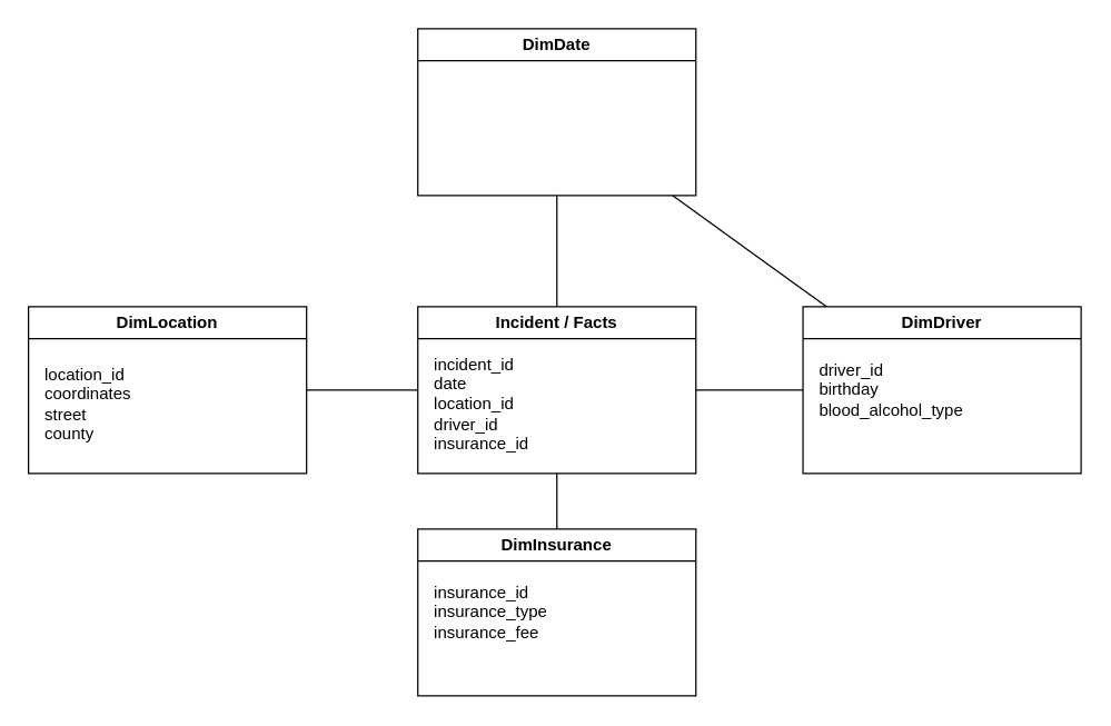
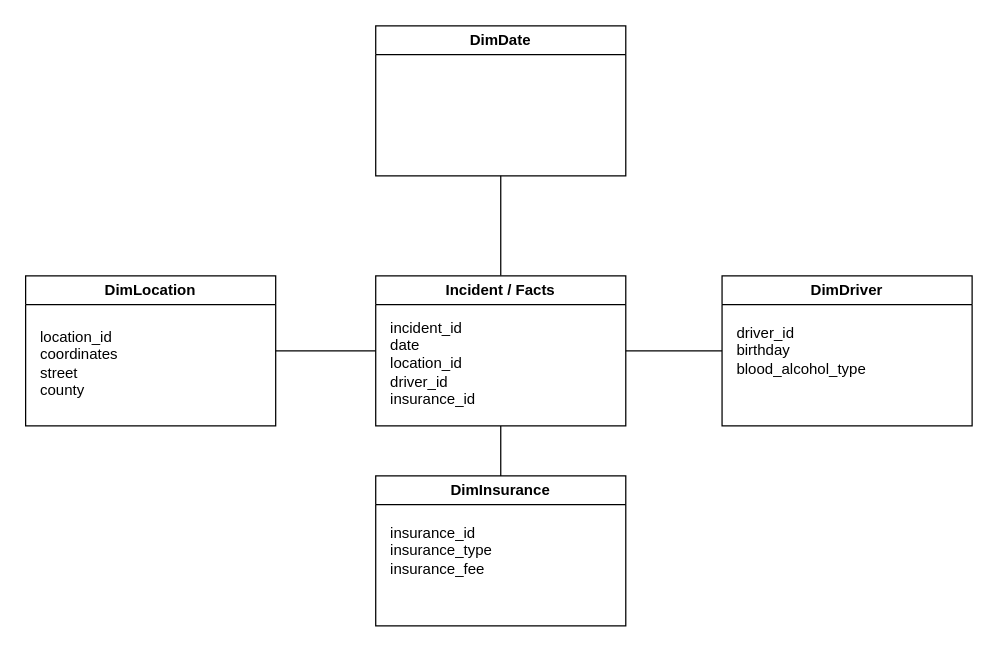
- <mxCell id="10" value="" style="endArrow=none;html=1;rounded=0;" edge="1" parent="1" source="4" target="8"><mxGeometry width="50" height="50" relative="1" as="geometry"><mxPoint x="296" y="240" as="sourcePoint" /><mxPoint x="450" y="140" as="targetPoint" /></mxGeometry></mxCell>
